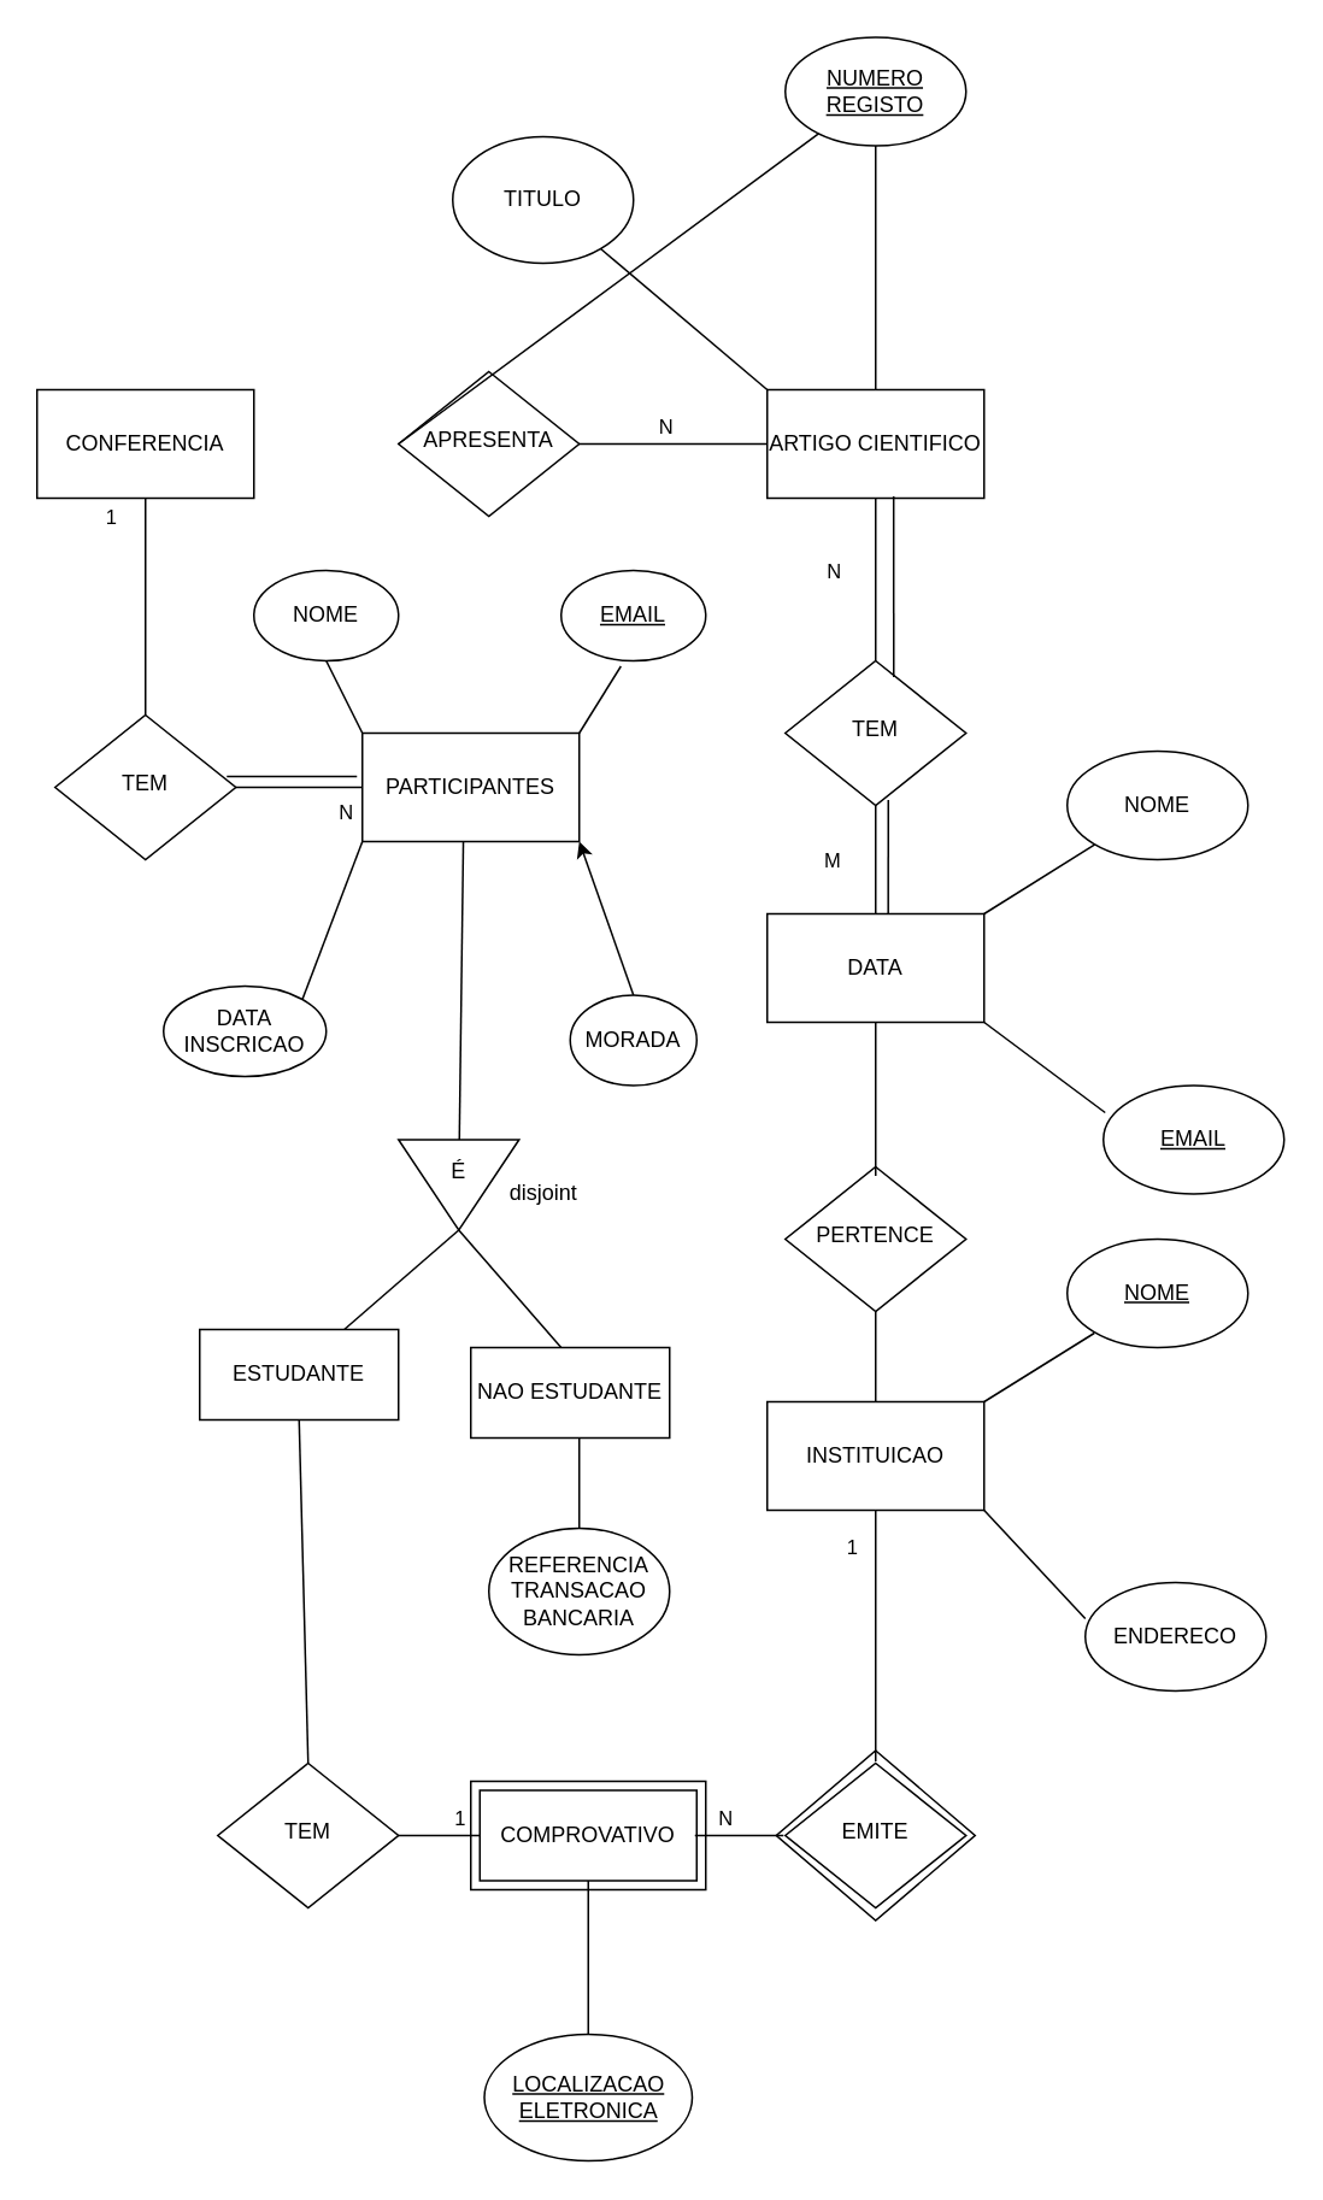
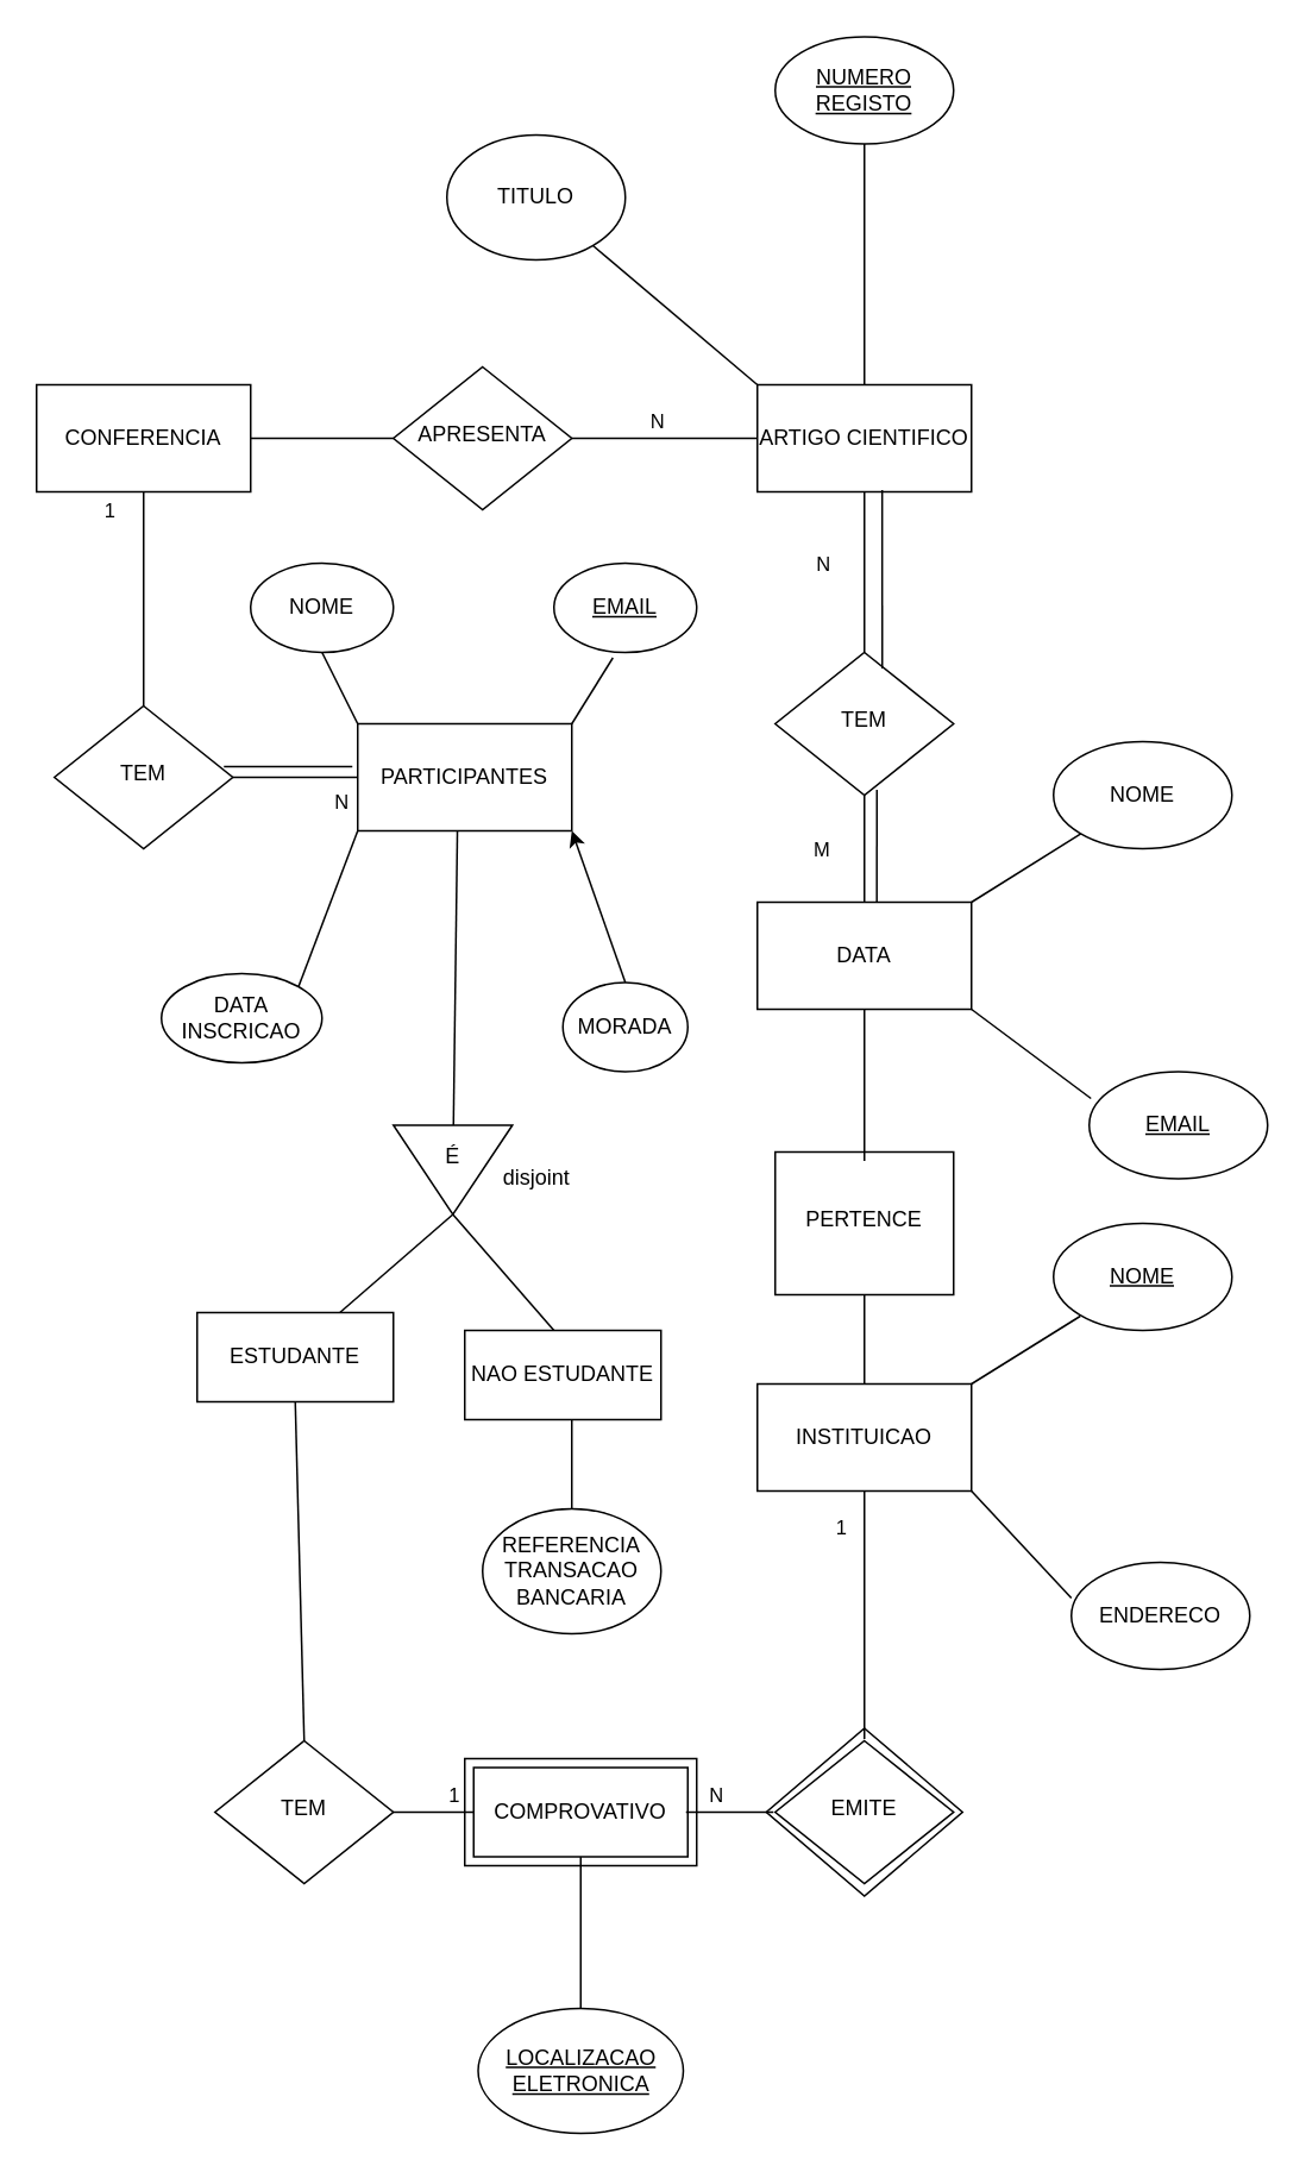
- <mxCell id="9" value="" style="endArrow=none;html=1;rounded=0;exitX=0;exitY=0.5;exitDx=0;exitDy=0;" edge="1" parent="1" source="3" target="7"><mxGeometry width="50" height="50" relative="1" as="geometry"><mxPoint x="400" y="295" as="sourcePoint" /><mxPoint x="450" y="245" as="targetPoint" /></mxGeometry></mxCell>
+ <mxCell id="9" value="" style="endArrow=none;html=1;rounded=0;entryX=1;entryY=0.5;entryDx=0;entryDy=0;exitX=0;exitY=0.5;exitDx=0;exitDy=0;" edge="1" parent="1" source="3" target="8"><mxGeometry width="50" height="50" relative="1" as="geometry"><mxPoint x="400" y="295" as="sourcePoint" /><mxPoint x="450" y="245" as="targetPoint" /></mxGeometry></mxCell>
- <mxCell id="24" value="PERTENCE" style="rhombus;whiteSpace=wrap;html=1;shadow=0;fontFamily=Helvetica;fontSize=12;align=center;strokeWidth=1;spacing=6;spacingTop=-4;" vertex="1" parent="1"><mxGeometry x="434" y="645" width="100" height="80" as="geometry" /></mxCell>
+ <mxCell id="24" value="PERTENCE" style="whiteSpace=wrap;html=1;shadow=0;fontFamily=Helvetica;fontSize=12;align=center;strokeWidth=1;spacing=6;spacingTop=-4;rounded=0;" vertex="1" parent="1"><mxGeometry x="434" y="645" width="100" height="80" as="geometry" /></mxCell>
